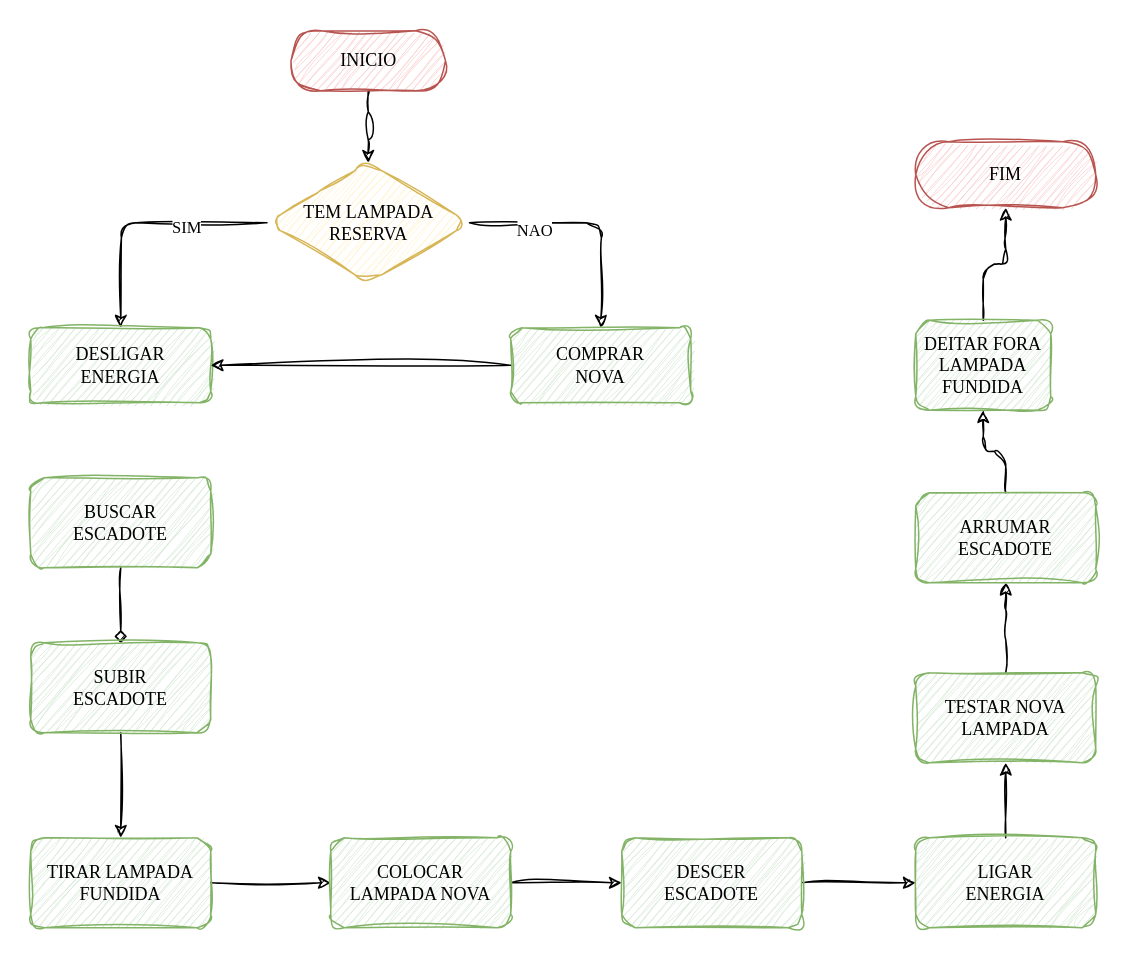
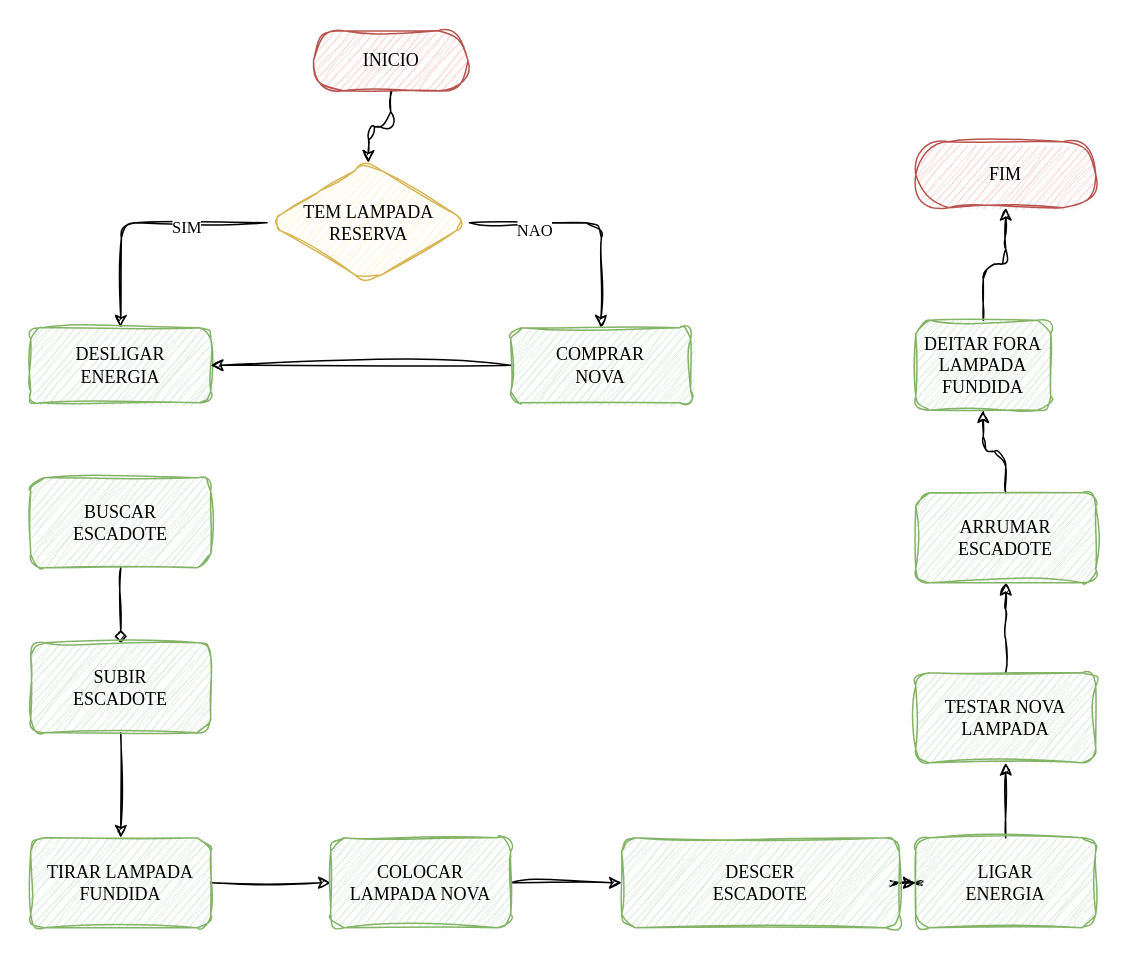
- <mxCell id="3" value="INICIO" style="rounded=1;whiteSpace=wrap;html=1;sketch=1;hachureGap=4;jiggle=2;curveFitting=1;fontFamily=Architects Daughter;fontSource=https%3A%2F%2Ffonts.googleapis.com%2Fcss%3Ffamily%3DArchitects%2BDaughter;fillColor=#f8cecc;strokeColor=#b85450;arcSize=50;" parent="1" vertex="1"><mxGeometry x="193.5" y="20" width="103" height="40" as="geometry" /></mxCell>
+ <mxCell id="3" value="INICIO" style="rounded=1;whiteSpace=wrap;html=1;sketch=1;hachureGap=4;jiggle=2;curveFitting=1;fontFamily=Architects Daughter;fontSource=https%3A%2F%2Ffonts.googleapis.com%2Fcss%3Ffamily%3DArchitects%2BDaughter;fillColor=#f8cecc;strokeColor=#b85450;arcSize=50;" parent="1" vertex="1"><mxGeometry x="208.5" y="20" width="103" height="40" as="geometry" /></mxCell>
- <mxCell id="21" value="DESCER&lt;div&gt;ESCADOTE&lt;/div&gt;" style="rounded=1;whiteSpace=wrap;html=1;sketch=1;hachureGap=4;jiggle=2;curveFitting=1;fontFamily=Architects Daughter;fontSource=https%3A%2F%2Ffonts.googleapis.com%2Fcss%3Ffamily%3DArchitects%2BDaughter;fillColor=#d5e8d4;strokeColor=#82b366;" parent="1" vertex="1"><mxGeometry x="414" y="558" width="120" height="60" as="geometry" /></mxCell>
+ <mxCell id="21" value="DESCER&lt;div&gt;ESCADOTE&lt;/div&gt;" style="rounded=1;whiteSpace=wrap;html=1;sketch=1;hachureGap=4;jiggle=2;curveFitting=1;fontFamily=Architects Daughter;fontSource=https%3A%2F%2Ffonts.googleapis.com%2Fcss%3Ffamily%3DArchitects%2BDaughter;fillColor=#d5e8d4;strokeColor=#82b366;" parent="1" vertex="1"><mxGeometry x="414" y="558" width="185" height="60" as="geometry" /></mxCell>
